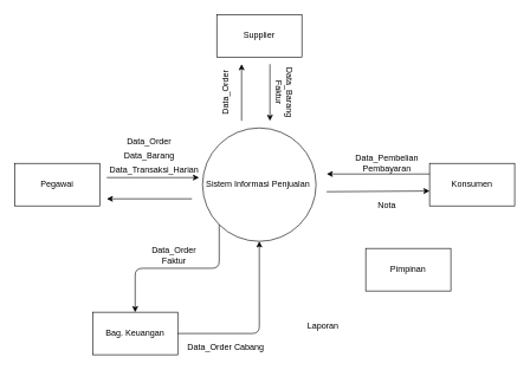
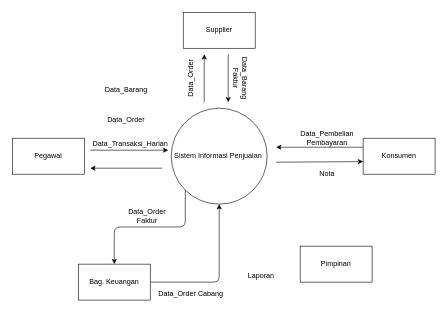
- <mxCell id="19" value="Data_Barang" style="text;html=1;strokeColor=none;fillColor=none;align=center;verticalAlign=middle;whiteSpace=wrap;rounded=0;" vertex="1" parent="1"><mxGeometry x="170" y="210" width="80" height="20" as="geometry" /></mxCell>
+ <mxCell id="19" value="Data_Barang" style="text;html=1;strokeColor=none;fillColor=none;align=center;verticalAlign=middle;whiteSpace=wrap;rounded=0;" vertex="1" parent="1"><mxGeometry x="170" y="140" width="80" height="20" as="geometry" /></mxCell>
- <mxCell id="7" value="Pimpinan" style="rounded=0;whiteSpace=wrap;html=1;" vertex="1" parent="1"><mxGeometry x="515" y="350" width="120" height="60" as="geometry" /></mxCell>
+ <mxCell id="7" value="Pimpinan" style="rounded=0;whiteSpace=wrap;html=1;" vertex="1" parent="1"><mxGeometry x="500" y="410" width="120" height="60" as="geometry" /></mxCell>
- <mxCell id="23" value="Laporan" style="text;html=1;strokeColor=none;fillColor=none;align=center;verticalAlign=middle;whiteSpace=wrap;rounded=0;" vertex="1" parent="1"><mxGeometry x="420" y="450" width="70" height="20" as="geometry" /></mxCell>
+ <mxCell id="23" value="Laporan" style="text;html=1;strokeColor=none;fillColor=none;align=center;verticalAlign=middle;whiteSpace=wrap;rounded=0;" vertex="1" parent="1"><mxGeometry x="400" y="450" width="70" height="20" as="geometry" /></mxCell>
